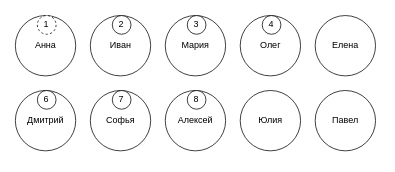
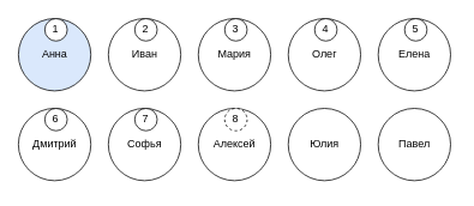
- <mxCell id="4" value="1" style="ellipse;whiteSpace=wrap;html=1;aspect=fixed;dashed=1;" vertex="1" parent="2"><mxGeometry x="29.325" width="24.963" height="24.963" as="geometry" /></mxCell>
+ <mxCell id="4" value="1" style="ellipse;whiteSpace=wrap;html=1;aspect=fixed;" vertex="1" parent="2"><mxGeometry x="29.325" width="24.963" height="24.963" as="geometry" /></mxCell>
+ <mxCell id="16" value="5" style="ellipse;whiteSpace=wrap;html=1;aspect=fixed;" vertex="1" parent="14"><mxGeometry x="29.325" width="24.963" height="24.963" as="geometry" /></mxCell>
- <mxCell id="3" value="Анна" style="ellipse;whiteSpace=wrap;html=1;aspect=fixed;" vertex="1" parent="2"><mxGeometry width="80.526" height="80.526" as="geometry" /></mxCell>
+ <mxCell id="3" value="Анна" style="ellipse;whiteSpace=wrap;html=1;aspect=fixed;fillColor=#dae8fc;" vertex="1" parent="2"><mxGeometry width="80.526" height="80.526" as="geometry" /></mxCell>
- <mxCell id="25" value="8" style="ellipse;whiteSpace=wrap;html=1;aspect=fixed;" vertex="1" parent="23"><mxGeometry x="29.325" width="24.963" height="24.963" as="geometry" /></mxCell>
+ <mxCell id="25" value="8" style="ellipse;whiteSpace=wrap;html=1;aspect=fixed;dashed=1;" vertex="1" parent="23"><mxGeometry x="29.325" width="24.963" height="24.963" as="geometry" /></mxCell>
